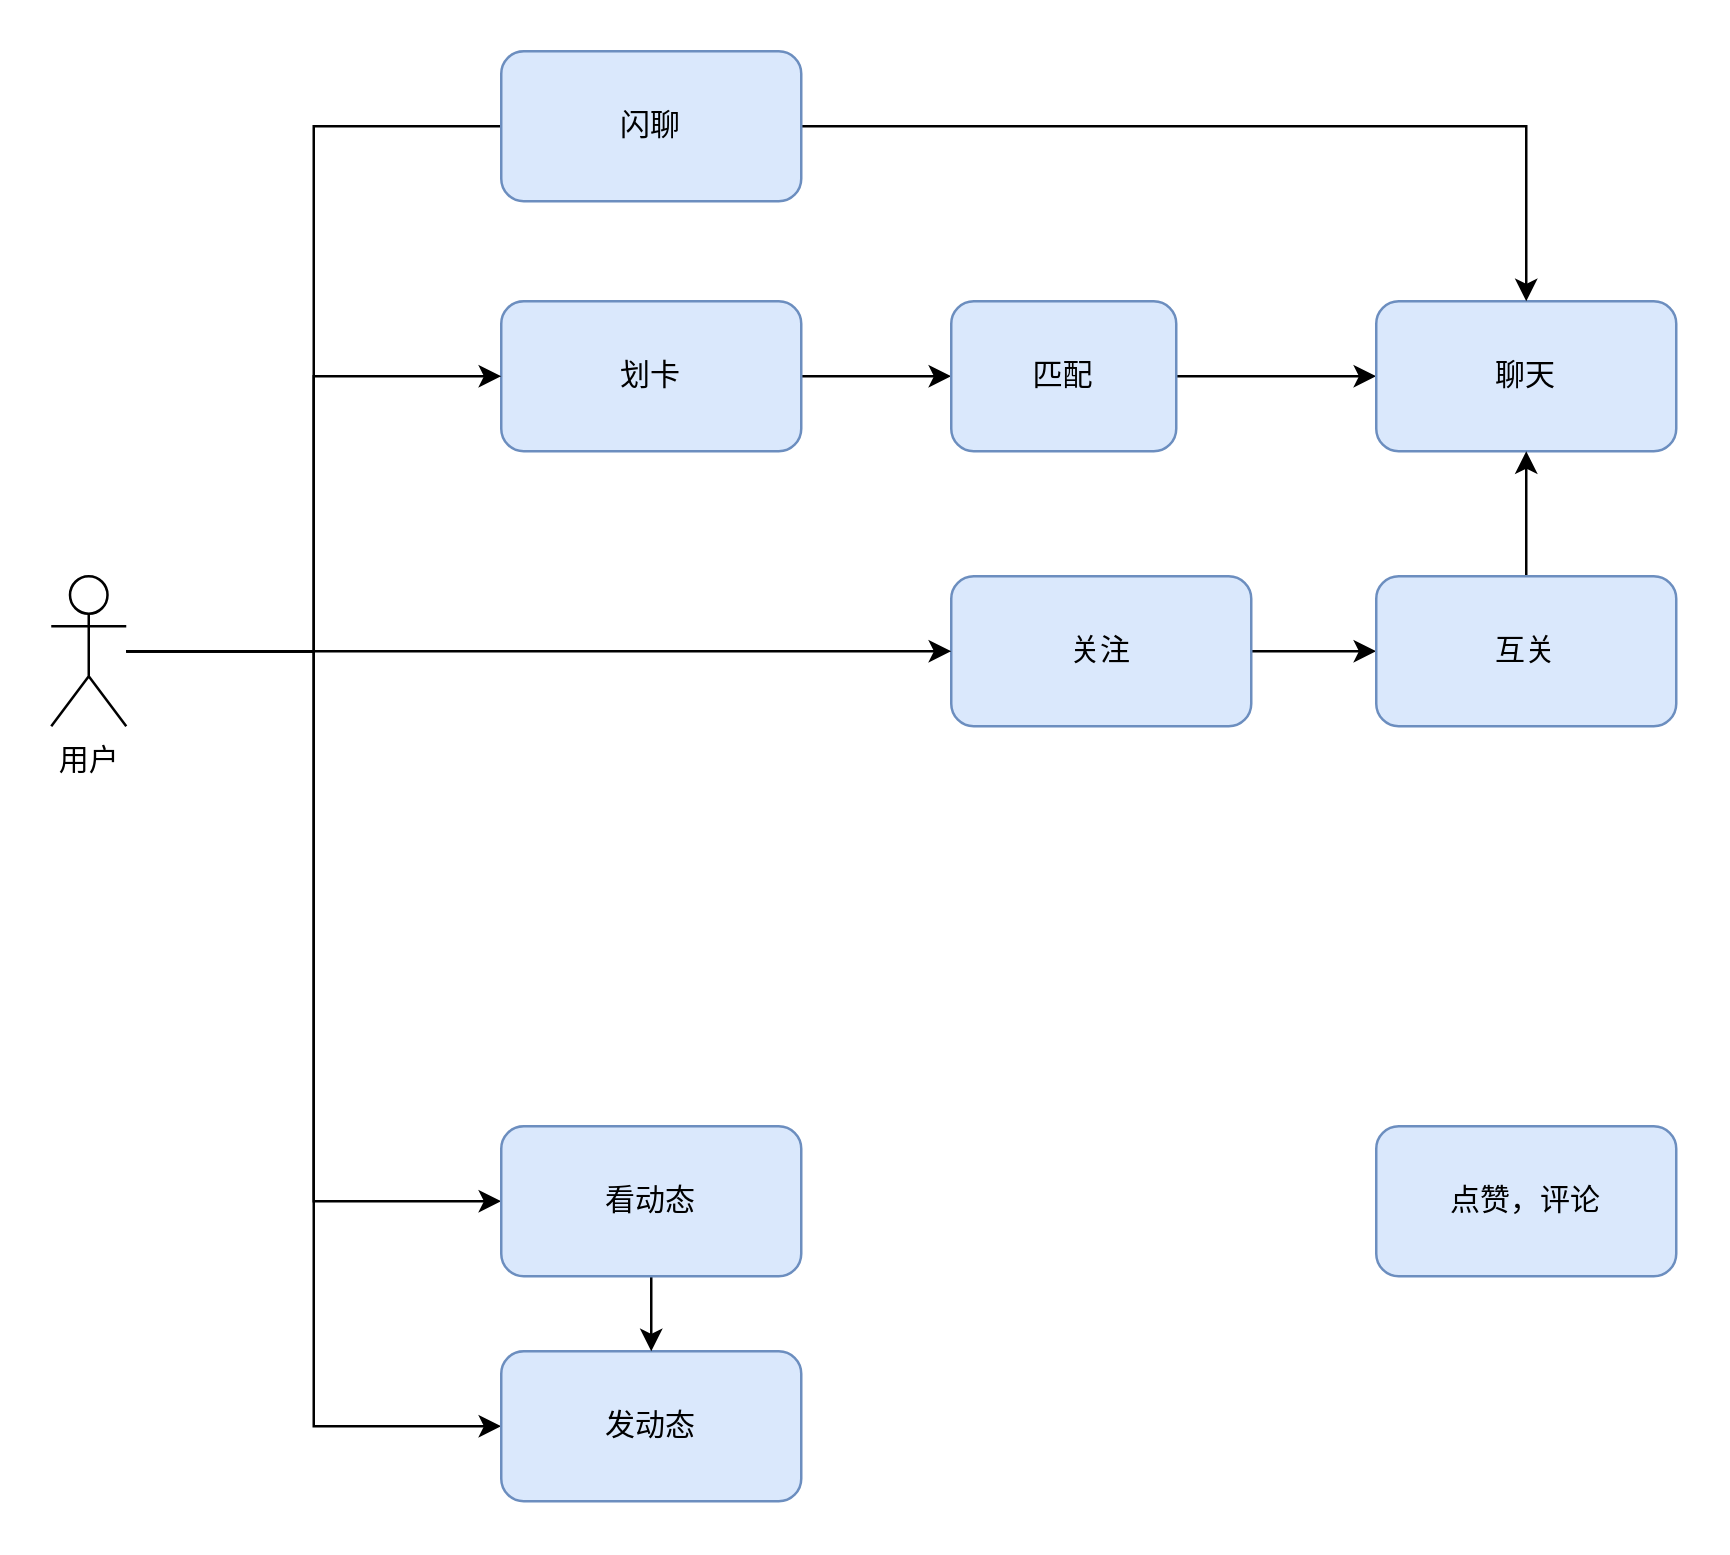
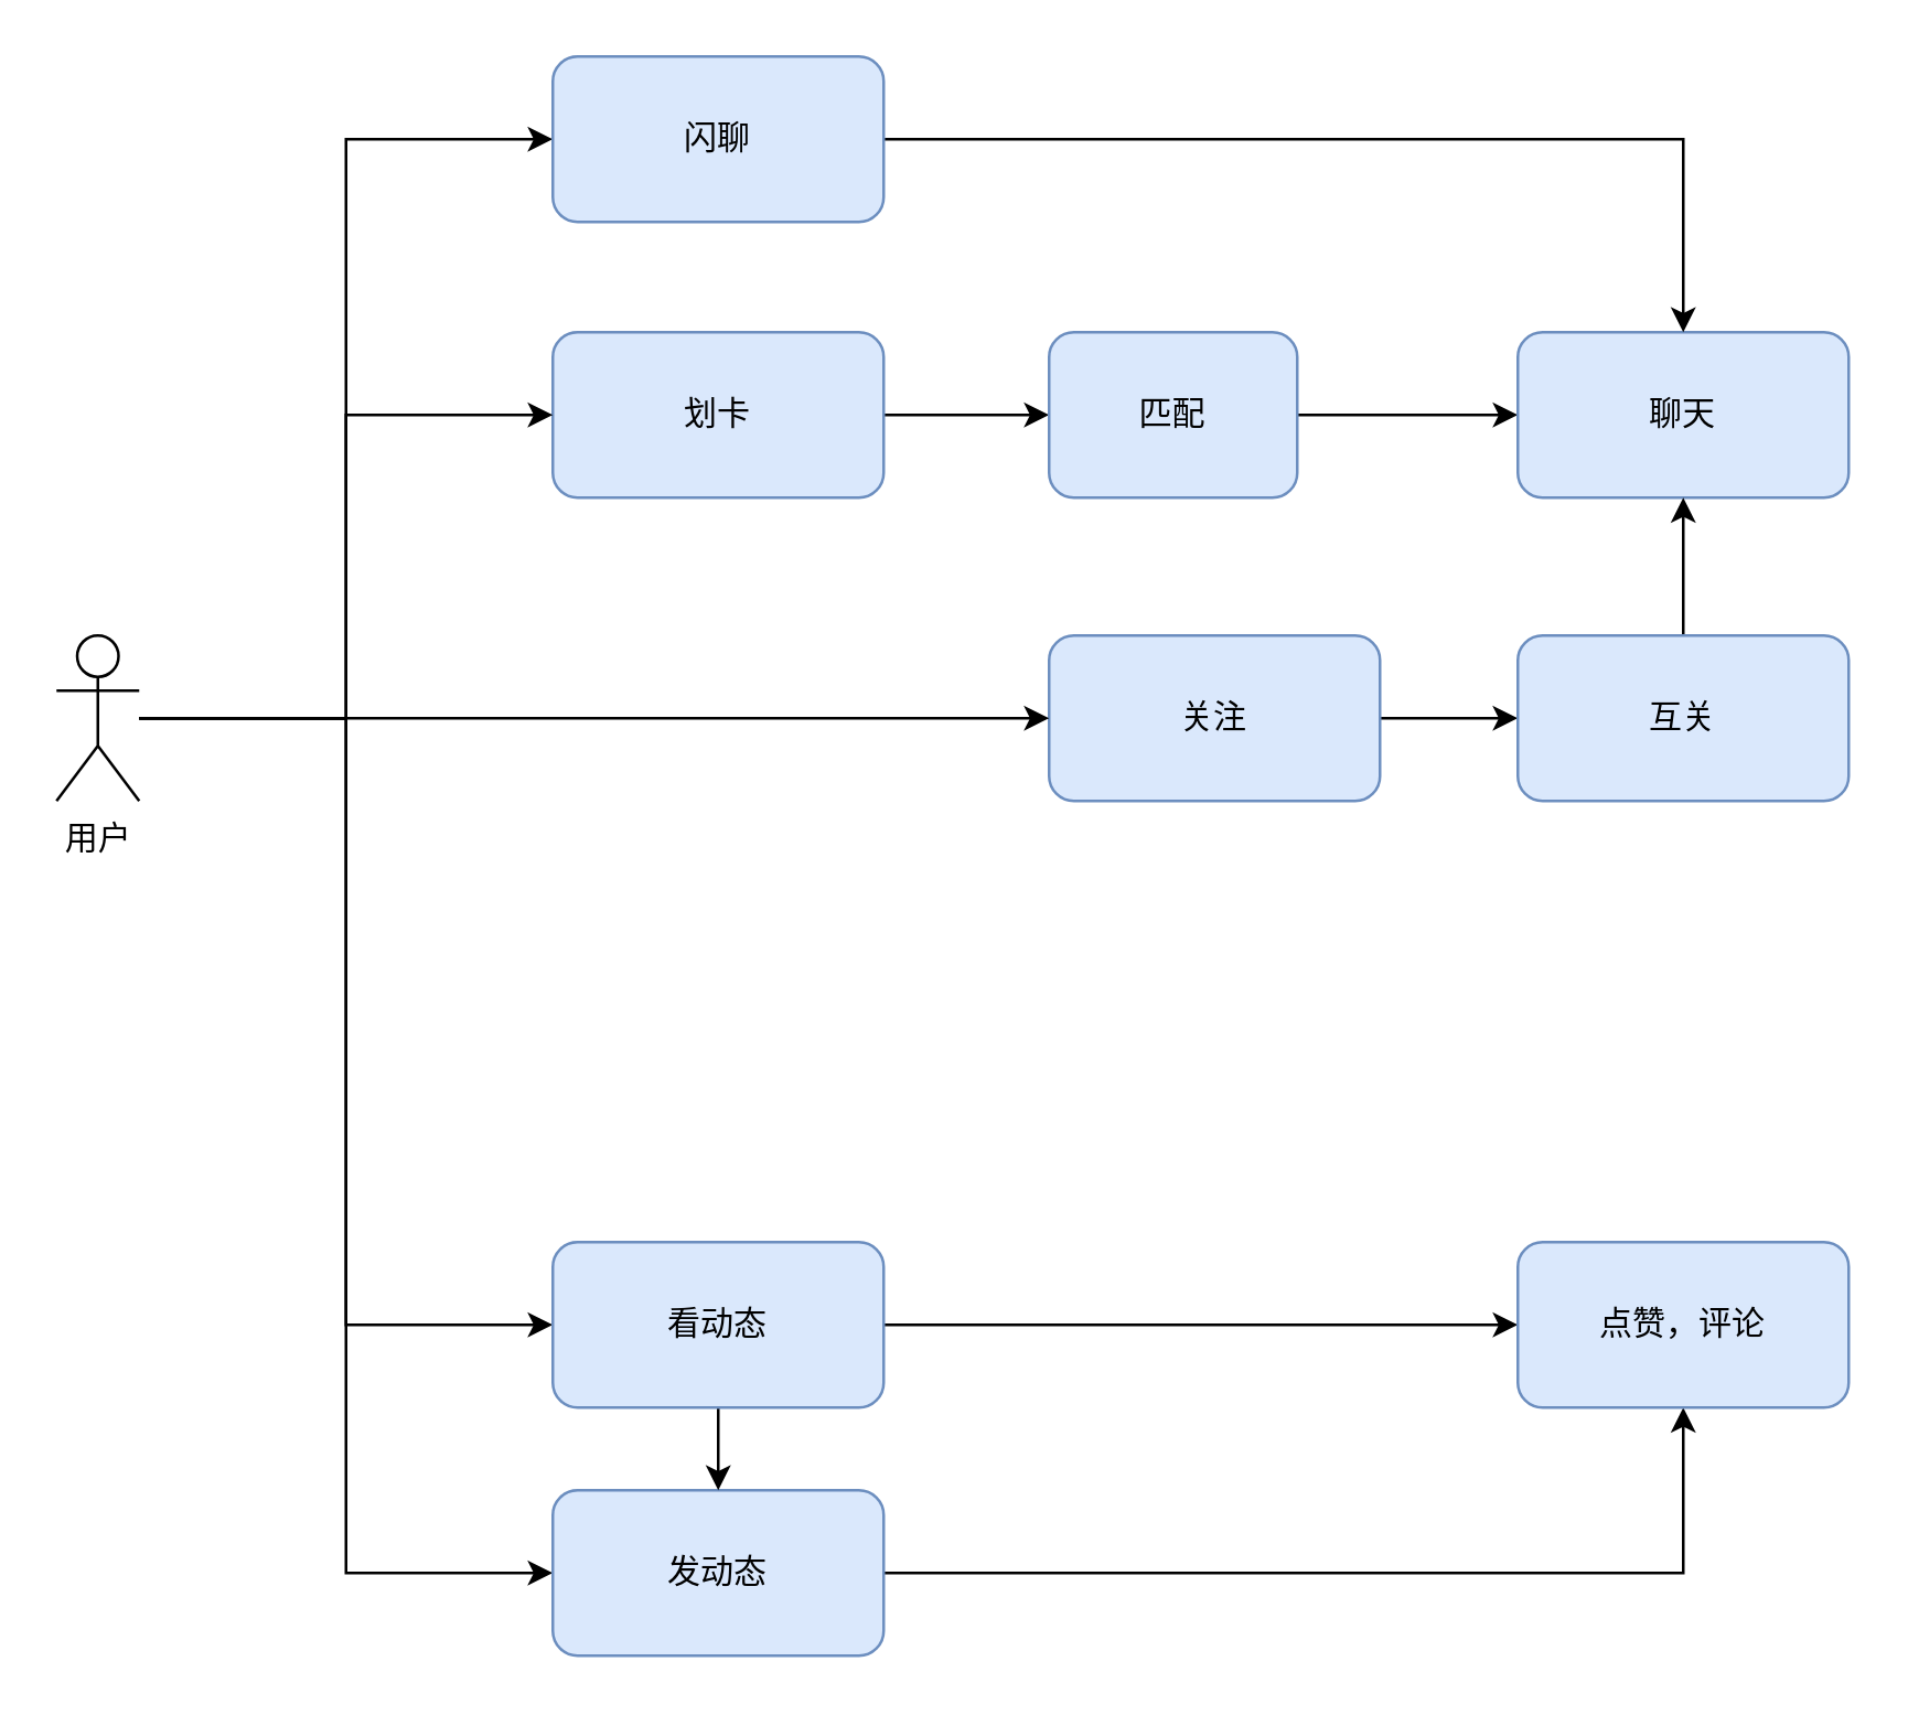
- <mxCell id="15" style="edgeStyle=orthogonalEdgeStyle;rounded=0;orthogonalLoop=1;jettySize=auto;html=1;entryX=0;entryY=0.5;entryDx=0;entryDy=0;endArrow=none;" edge="1" parent="1" source="16" target="24"><mxGeometry relative="1" as="geometry" /></mxCell>
+ <mxCell id="15" style="edgeStyle=orthogonalEdgeStyle;rounded=0;orthogonalLoop=1;jettySize=auto;html=1;entryX=0;entryY=0.5;entryDx=0;entryDy=0;" edge="1" parent="1" source="16" target="24"><mxGeometry relative="1" as="geometry" /></mxCell>
+ <mxCell id="19" style="edgeStyle=orthogonalEdgeStyle;rounded=0;orthogonalLoop=1;jettySize=auto;html=1;entryX=0;entryY=0.5;entryDx=0;entryDy=0;" edge="1" parent="1" source="21" target="22"><mxGeometry relative="1" as="geometry" /></mxCell>
+ <mxCell id="17" style="edgeStyle=orthogonalEdgeStyle;rounded=0;orthogonalLoop=1;jettySize=auto;html=1;entryX=0.5;entryY=1;entryDx=0;entryDy=0;" edge="1" parent="1" source="18" target="22"><mxGeometry relative="1" as="geometry"><Array as="points"><mxPoint x="610" y="570" /></Array></mxGeometry></mxCell>
